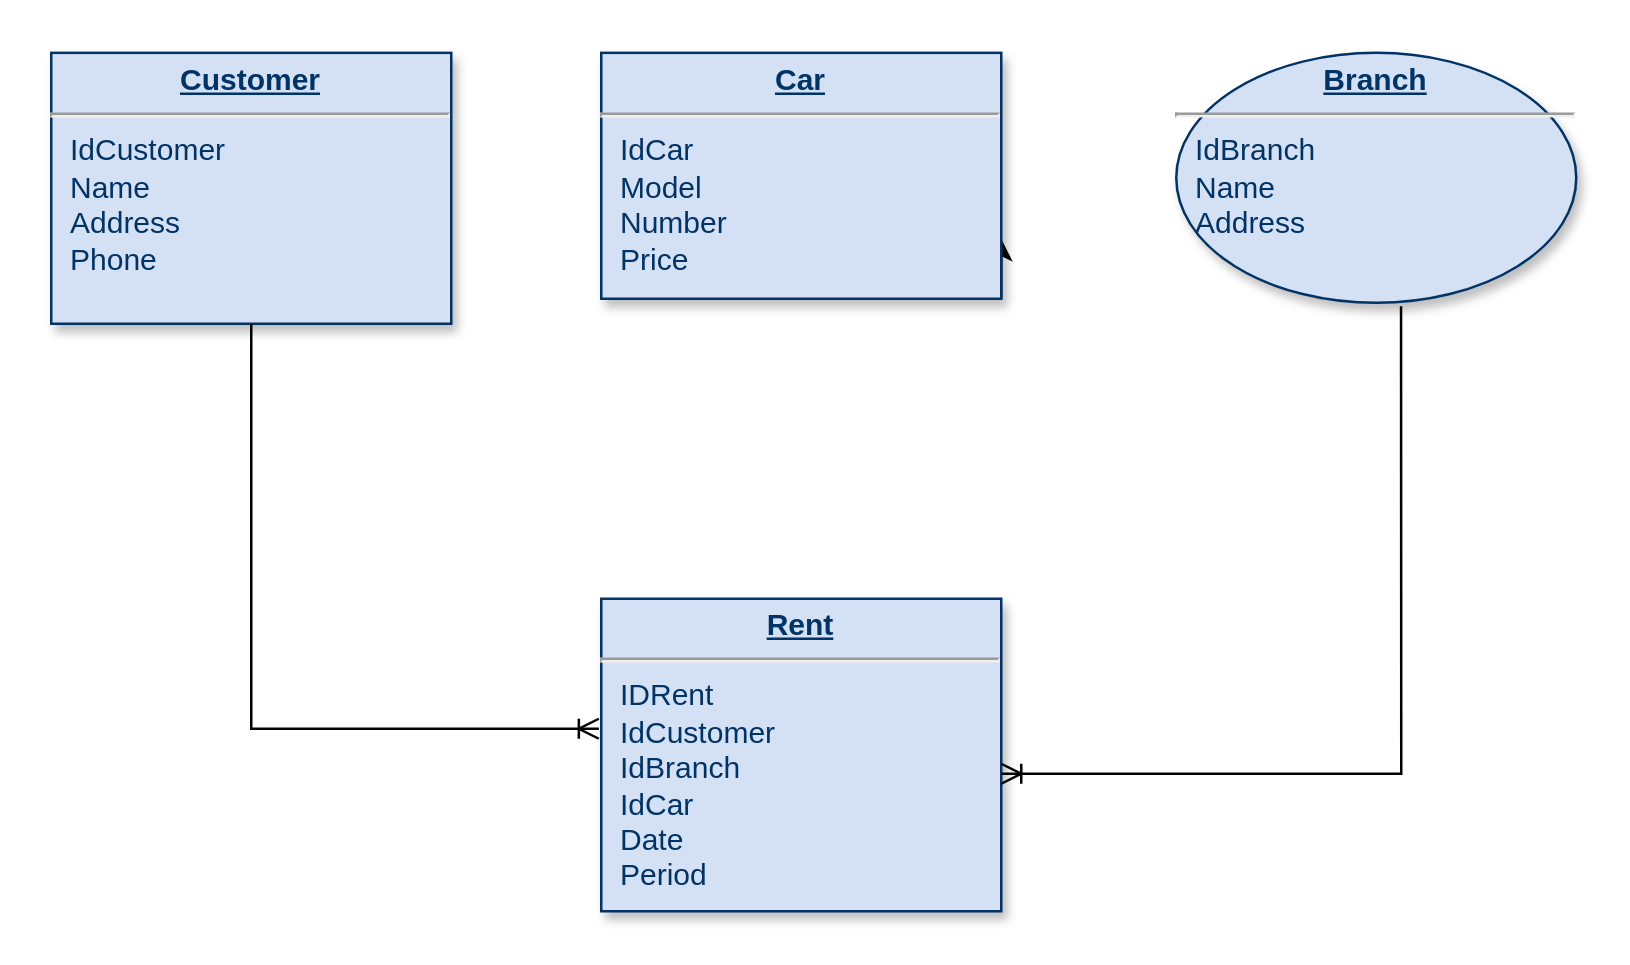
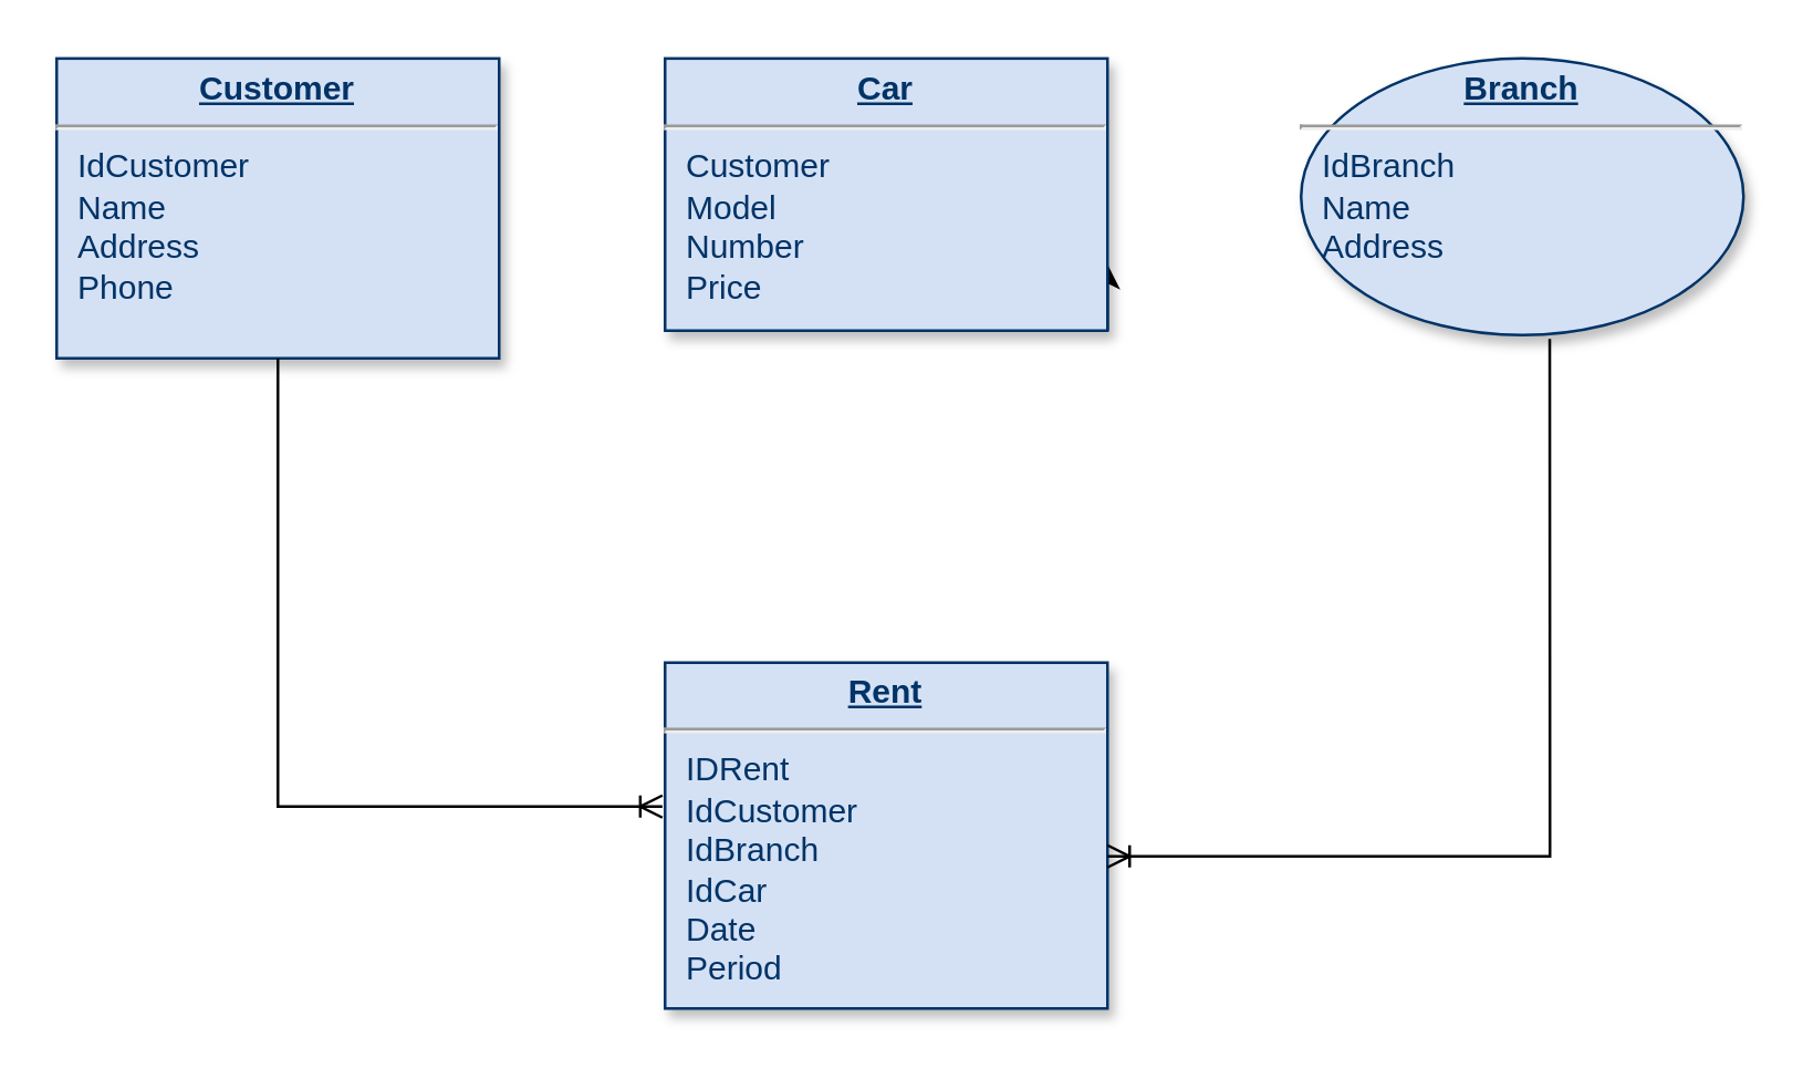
- <mxCell id="3" value="&lt;p style=&quot;margin: 0px; margin-top: 4px; text-align: center; text-decoration: underline;&quot;&gt;&lt;strong&gt;Car&lt;/strong&gt;&lt;/p&gt;&lt;hr&gt;&lt;p style=&quot;margin: 0px; margin-left: 8px;&quot;&gt;IdCar&lt;br&gt;Model&lt;/p&gt;&lt;p style=&quot;margin: 0px; margin-left: 8px;&quot;&gt;Number&lt;/p&gt;&lt;p style=&quot;margin: 0px; margin-left: 8px;&quot;&gt;Price&lt;/p&gt;" style="verticalAlign=top;align=left;overflow=fill;fontSize=12;fontFamily=Helvetica;html=1;strokeColor=#003366;shadow=1;fillColor=#D4E1F5;fontColor=#003366" parent="1" vertex="1"><mxGeometry x="240" y="20.64" width="160" height="98.36" as="geometry" /></mxCell>
+ <mxCell id="3" value="&lt;p style=&quot;margin: 0px; margin-top: 4px; text-align: center; text-decoration: underline;&quot;&gt;&lt;strong&gt;Car&lt;/strong&gt;&lt;/p&gt;&lt;hr&gt;&lt;p style=&quot;margin: 0px; margin-left: 8px;&quot;&gt;Customer&lt;br&gt;Model&lt;/p&gt;&lt;p style=&quot;margin: 0px; margin-left: 8px;&quot;&gt;Number&lt;/p&gt;&lt;p style=&quot;margin: 0px; margin-left: 8px;&quot;&gt;Price&lt;/p&gt;" style="verticalAlign=top;align=left;overflow=fill;fontSize=12;fontFamily=Helvetica;html=1;strokeColor=#003366;shadow=1;fillColor=#D4E1F5;fontColor=#003366" parent="1" vertex="1"><mxGeometry x="240" y="20.64" width="160" height="98.36" as="geometry" /></mxCell>
